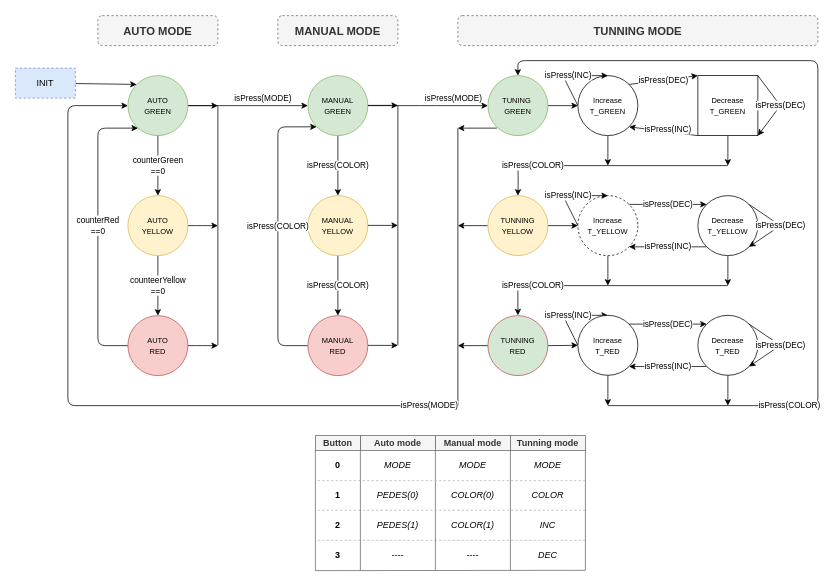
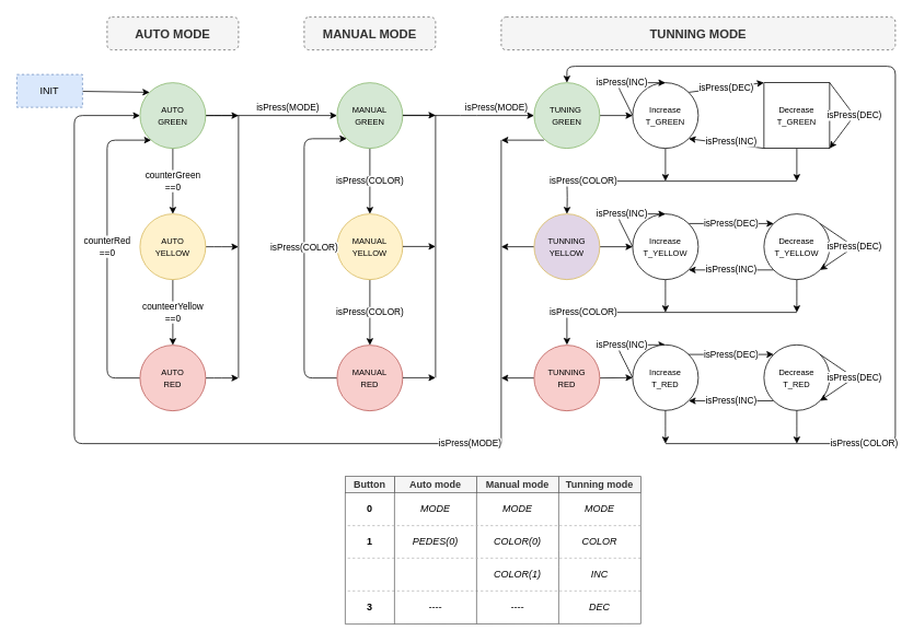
- <mxCell id="28" value="&lt;span style=&quot;font-size: 10px;&quot;&gt;TUNNING&lt;br&gt;YELLOW&lt;br&gt;&lt;/span&gt;" style="ellipse;whiteSpace=wrap;html=1;aspect=fixed;fillColor=#fff2cc;strokeColor=#d6b656;" parent="1" vertex="1"><mxGeometry x="650" y="260" width="80" height="80" as="geometry" /></mxCell>
+ <mxCell id="28" value="&lt;span style=&quot;font-size: 10px;&quot;&gt;TUNNING&lt;br&gt;YELLOW&lt;br&gt;&lt;/span&gt;" style="ellipse;whiteSpace=wrap;html=1;aspect=fixed;fillColor=#e1d5e7;strokeColor=#d6b656;" parent="1" vertex="1"><mxGeometry x="650" y="260" width="80" height="80" as="geometry" /></mxCell>
- <mxCell id="47" value="&lt;span style=&quot;font-size: 10px;&quot;&gt;Increase&lt;br&gt;T_YELLOW&lt;br&gt;&lt;/span&gt;" style="ellipse;whiteSpace=wrap;html=1;aspect=fixed;dashed=1;" vertex="1" parent="1"><mxGeometry x="770" y="260" width="80" height="80" as="geometry" /></mxCell>
+ <mxCell id="47" value="&lt;span style=&quot;font-size: 10px;&quot;&gt;Increase&lt;br&gt;T_YELLOW&lt;br&gt;&lt;/span&gt;" style="ellipse;whiteSpace=wrap;html=1;aspect=fixed;" vertex="1" parent="1"><mxGeometry x="770" y="260" width="80" height="80" as="geometry" /></mxCell>
- <mxCell id="31" value="&lt;font style=&quot;font-size: 10px;&quot;&gt;TUNNING&lt;br&gt;RED&lt;br&gt;&lt;/font&gt;" style="ellipse;whiteSpace=wrap;html=1;aspect=fixed;fillColor=#d5e8d4;strokeColor=#b85450;" parent="1" vertex="1"><mxGeometry x="650" y="420" width="80" height="80" as="geometry" /></mxCell>
+ <mxCell id="31" value="&lt;font style=&quot;font-size: 10px;&quot;&gt;TUNNING&lt;br&gt;RED&lt;br&gt;&lt;/font&gt;" style="ellipse;whiteSpace=wrap;html=1;aspect=fixed;fillColor=#f8cecc;strokeColor=#b85450;" parent="1" vertex="1"><mxGeometry x="650" y="420" width="80" height="80" as="geometry" /></mxCell>
- <mxCell id="82" value="2" style="text;html=1;strokeColor=none;fillColor=none;align=center;verticalAlign=middle;whiteSpace=wrap;rounded=0;fontSize=12;fontStyle=1" vertex="1" parent="78"><mxGeometry y="100" width="60" height="40" as="geometry" /></mxCell>
- <mxCell id="75" value="&lt;i&gt;PEDES(1)&lt;/i&gt;" style="text;html=1;align=center;verticalAlign=middle;whiteSpace=wrap;rounded=0;fontSize=12;" vertex="1" parent="71"><mxGeometry y="99.58" width="100" height="40" as="geometry" /></mxCell>
